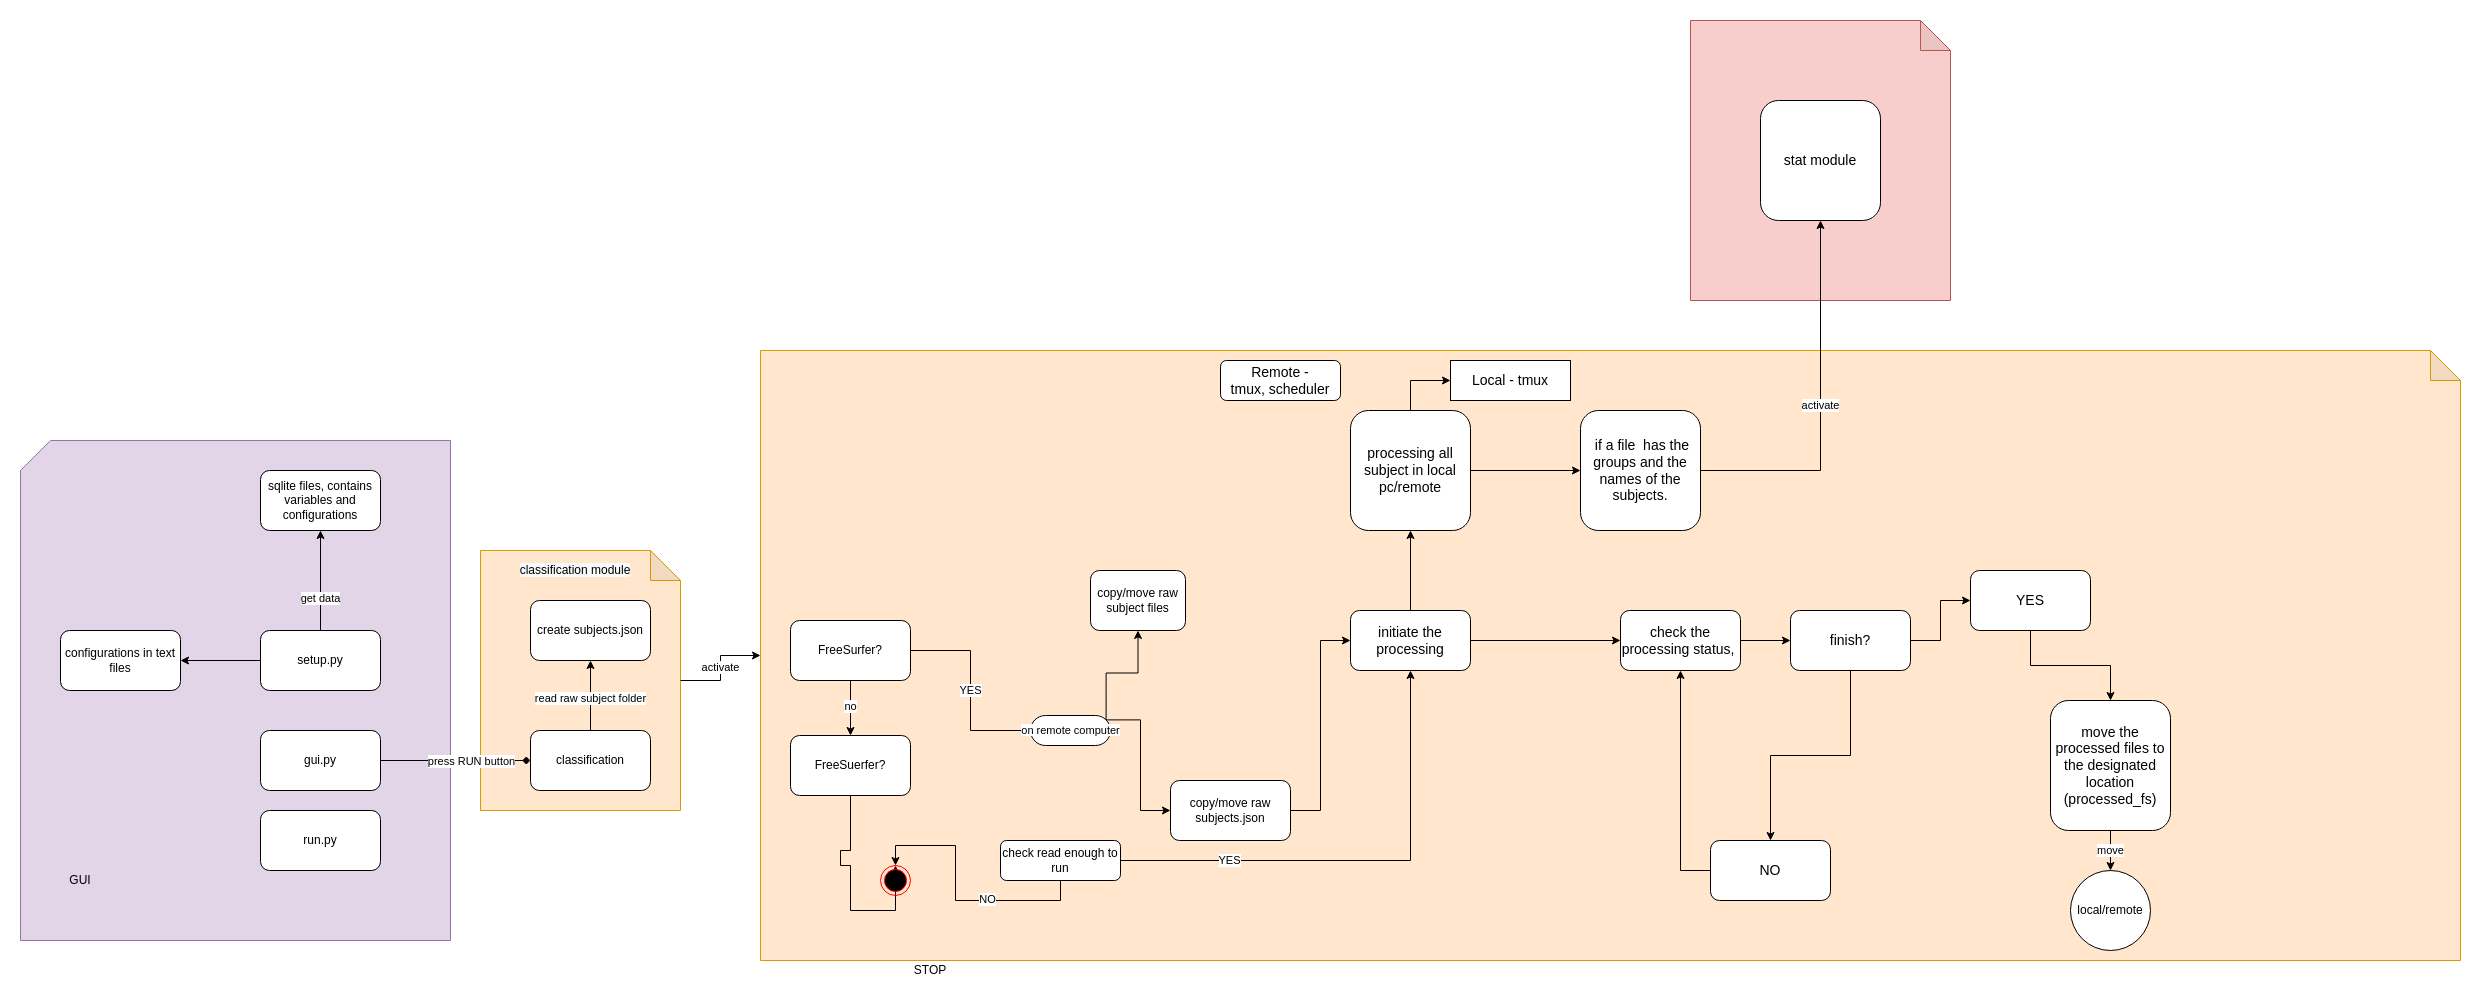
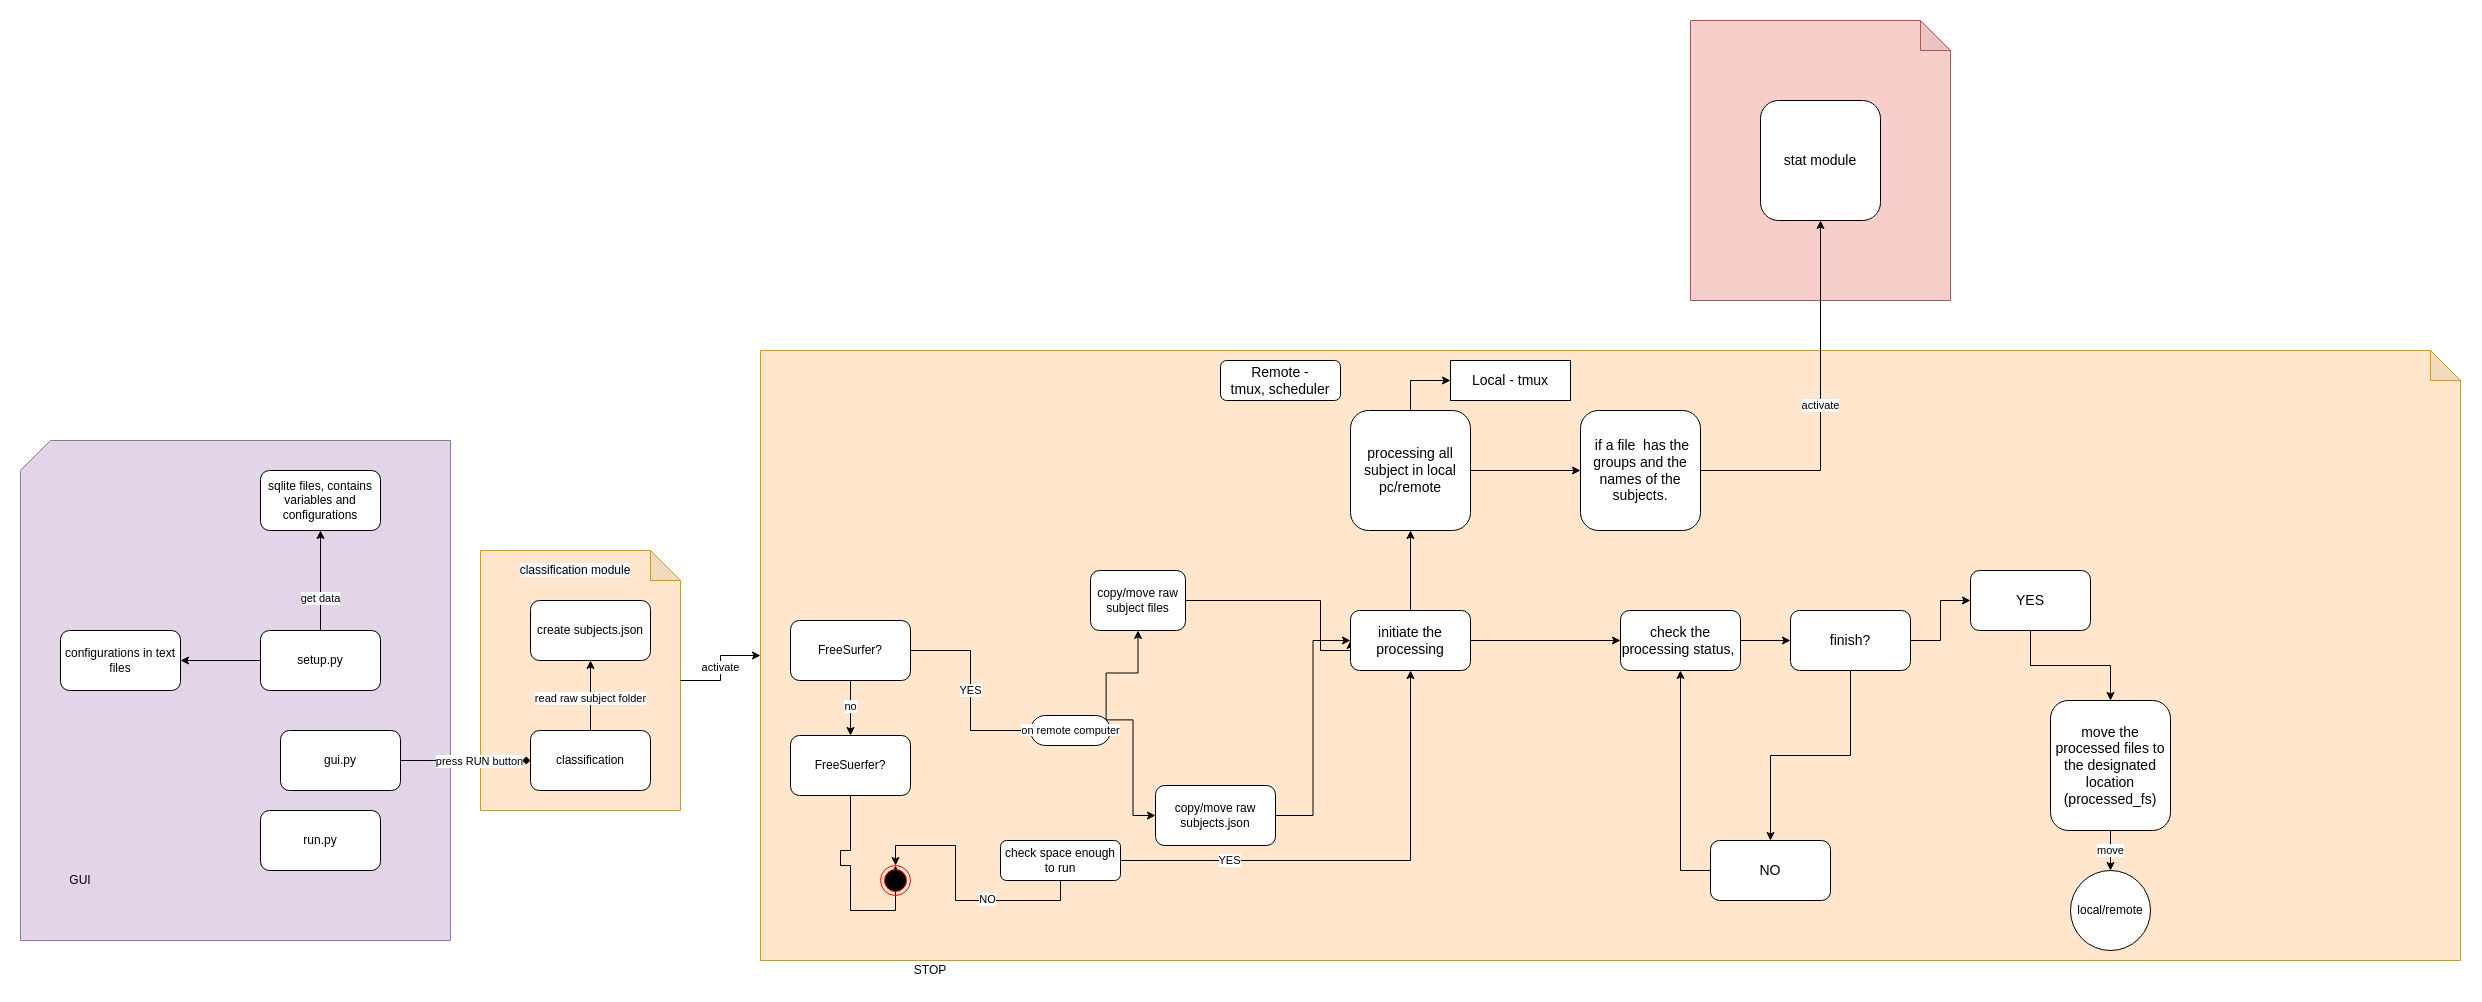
+ <mxCell id="28" style="edgeStyle=orthogonalEdgeStyle;rounded=0;orthogonalLoop=1;jettySize=auto;html=1;exitX=1;exitY=0.5;exitDx=0;exitDy=0;entryX=0;entryY=0.5;entryDx=0;entryDy=0;" edge="1" parent="1" source="29" target="42"><mxGeometry relative="1" as="geometry"><Array as="points"><mxPoint x="1320" y="600" /><mxPoint x="1320" y="650" /></Array></mxGeometry></mxCell>
- <mxCell id="20" value="gui.py" style="rounded=1;whiteSpace=wrap;html=1;" vertex="1" parent="1"><mxGeometry x="260" y="730" width="120" height="60" as="geometry" /></mxCell>
+ <mxCell id="20" value="gui.py" style="rounded=1;whiteSpace=wrap;html=1;" vertex="1" parent="1"><mxGeometry x="280" y="730" width="120" height="60" as="geometry" /></mxCell>
- <mxCell id="39" value="copy/move raw subjects.json" style="rounded=1;whiteSpace=wrap;html=1;" vertex="1" parent="1"><mxGeometry x="1170" y="780" width="120" height="60" as="geometry" /></mxCell>
+ <mxCell id="39" value="copy/move raw subjects.json" style="rounded=1;whiteSpace=wrap;html=1;" vertex="1" parent="1"><mxGeometry x="1155" y="785" width="120" height="60" as="geometry" /></mxCell>
- <mxCell id="36" value="check read enough to run" style="rounded=1;whiteSpace=wrap;html=1;" vertex="1" parent="1"><mxGeometry x="1000" y="840" width="120" height="40" as="geometry" /></mxCell>
+ <mxCell id="36" value="check space enough to run" style="rounded=1;whiteSpace=wrap;html=1;" vertex="1" parent="1"><mxGeometry x="1000" y="840" width="120" height="40" as="geometry" /></mxCell>
